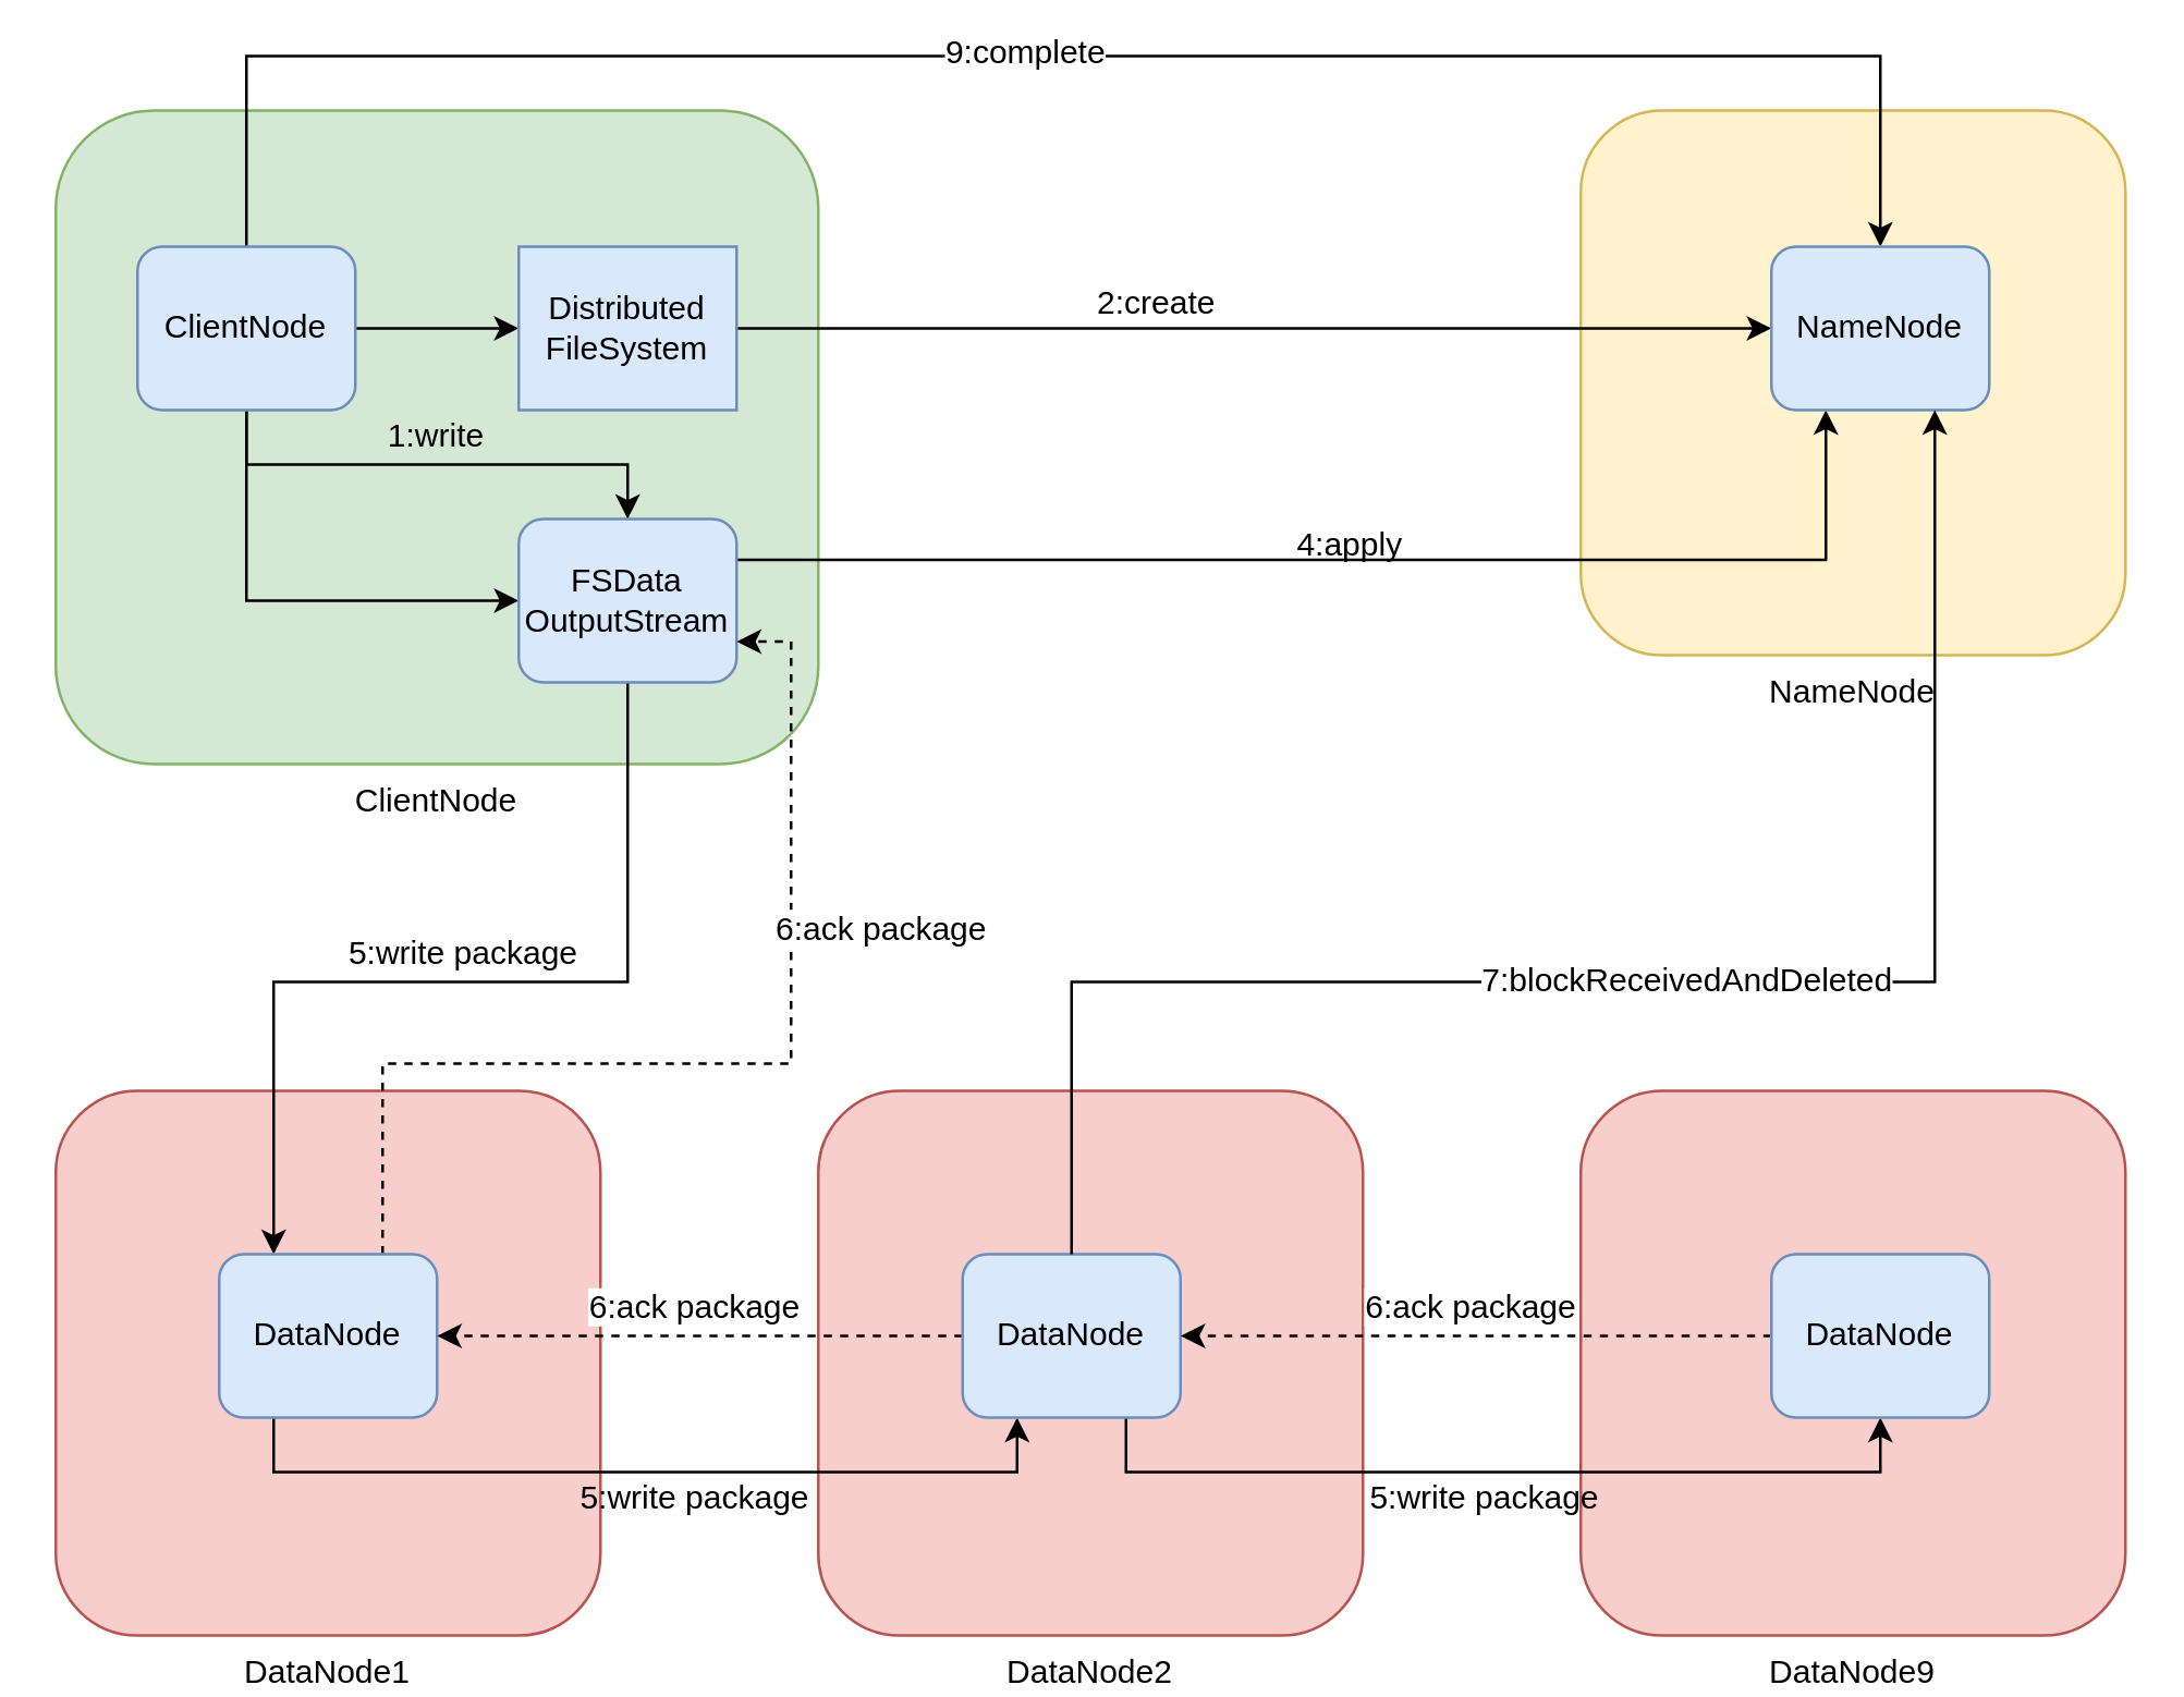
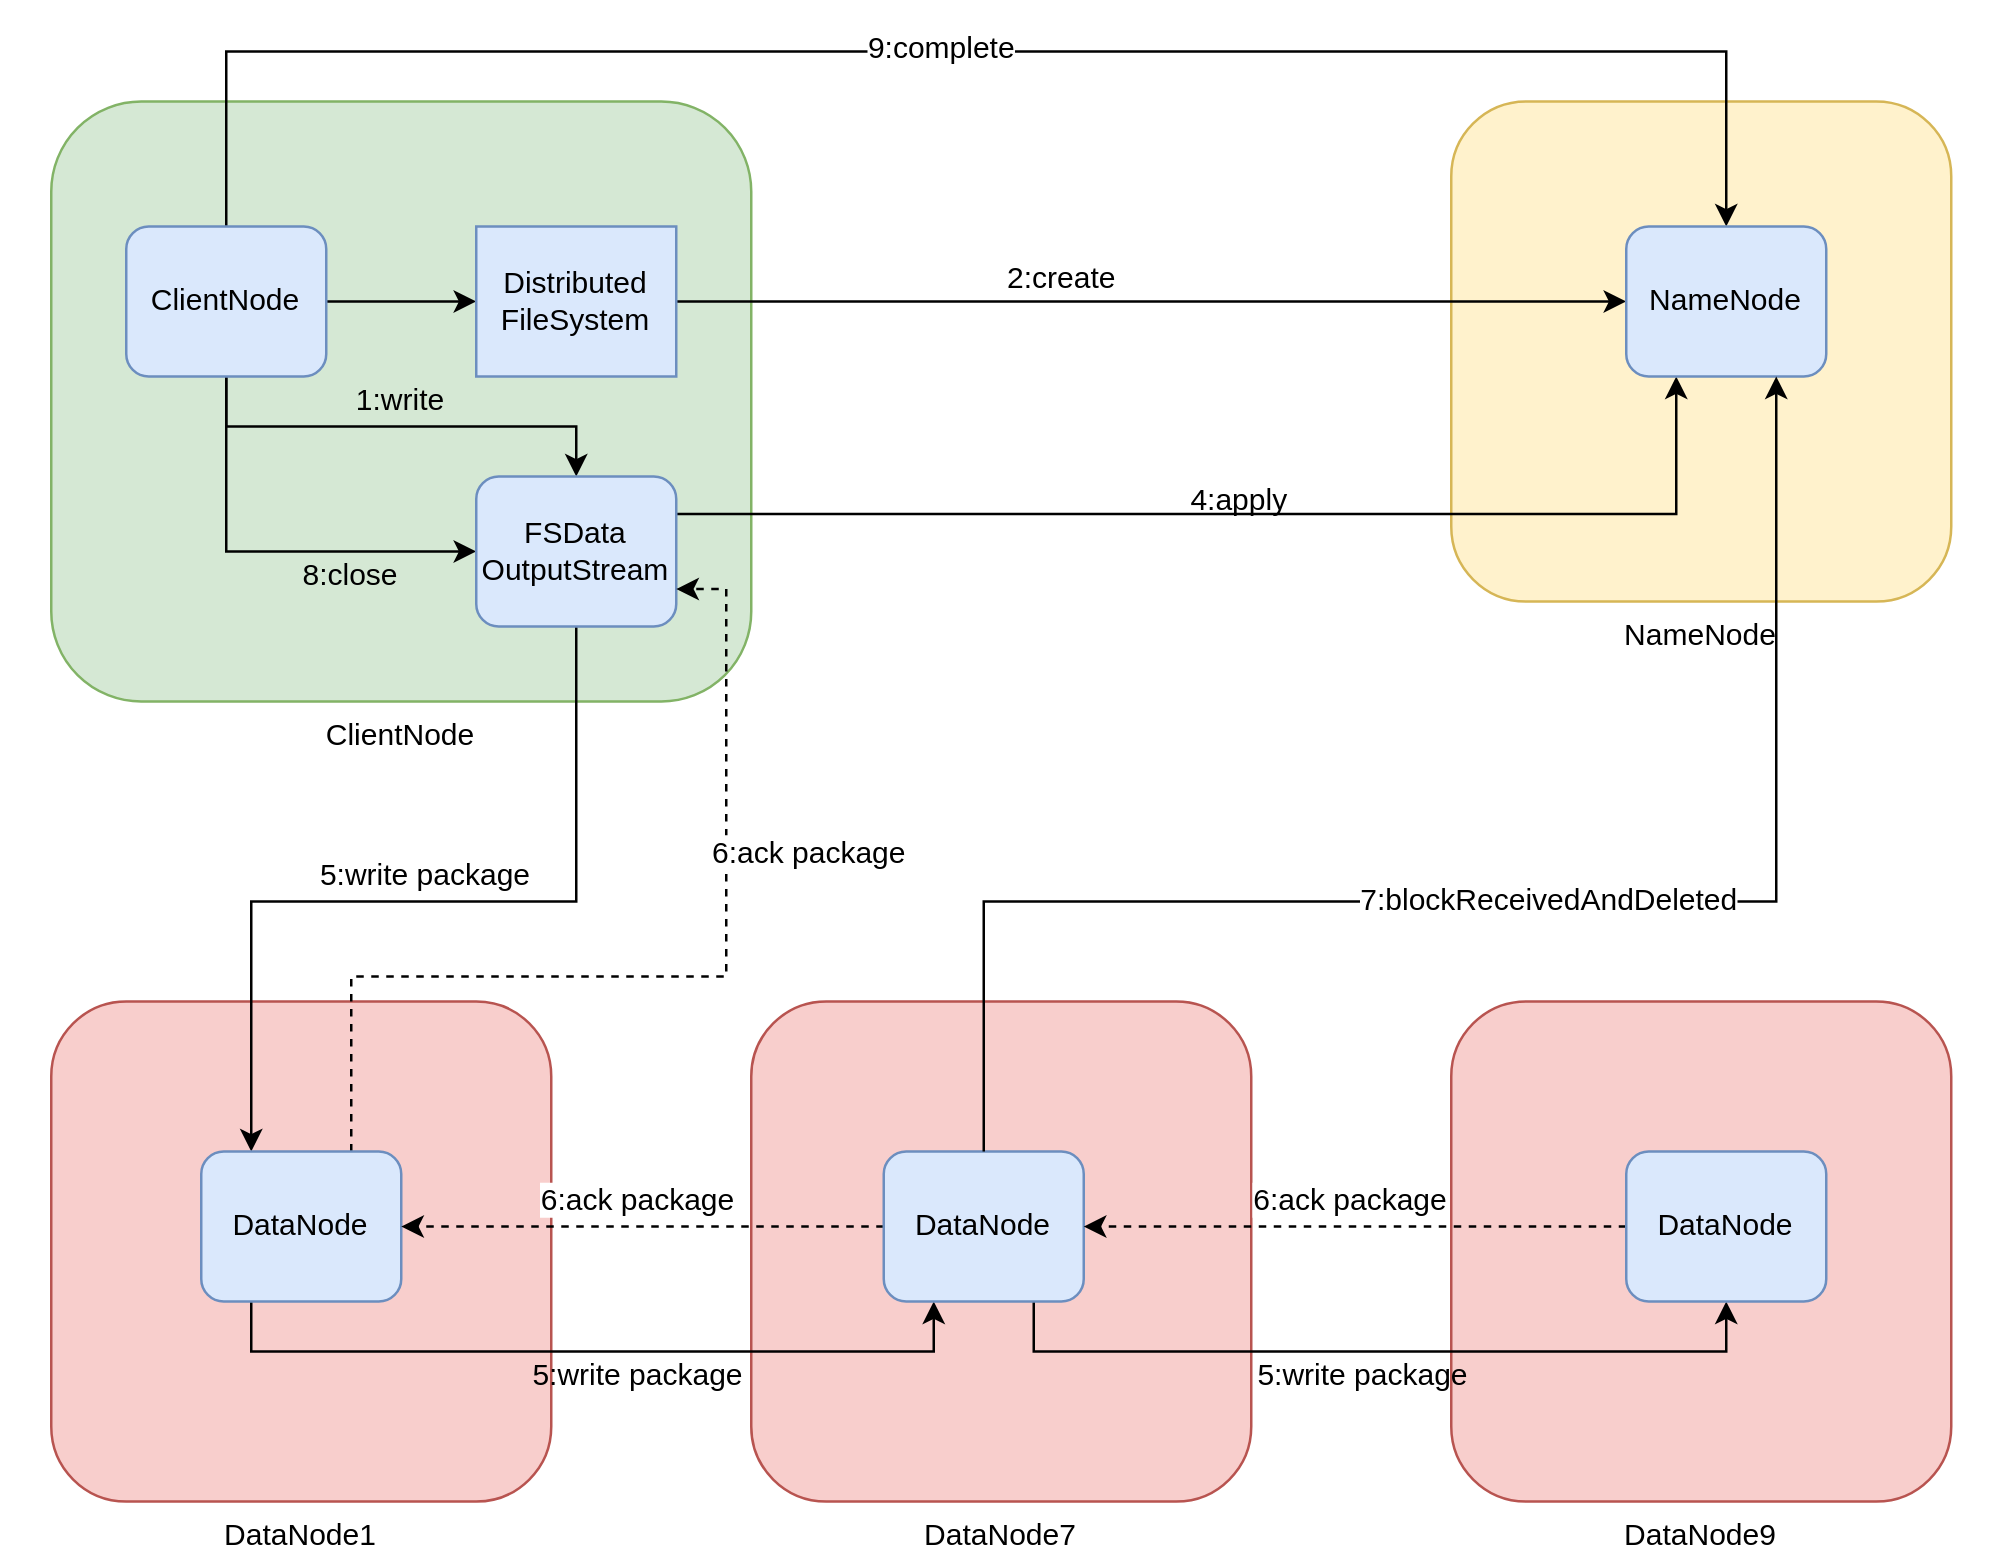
+ <mxCell id="31" value="8:close" style="text;html=1;strokeColor=none;fillColor=none;align=center;verticalAlign=middle;whiteSpace=wrap;rounded=0;" parent="1" vertex="1"><mxGeometry x="120" y="220" width="40" height="20" as="geometry" /></mxCell>
- <mxCell id="5" value="DataNode2" style="rounded=1;whiteSpace=wrap;html=1;labelPosition=center;verticalLabelPosition=bottom;align=center;verticalAlign=top;fillColor=#f8cecc;strokeColor=#b85450;" parent="1" vertex="1"><mxGeometry x="300" y="400" width="200" height="200" as="geometry" /></mxCell>
+ <mxCell id="5" value="DataNode7" style="rounded=1;whiteSpace=wrap;html=1;labelPosition=center;verticalLabelPosition=bottom;align=center;verticalAlign=top;fillColor=#f8cecc;strokeColor=#b85450;" parent="1" vertex="1"><mxGeometry x="300" y="400" width="200" height="200" as="geometry" /></mxCell>
